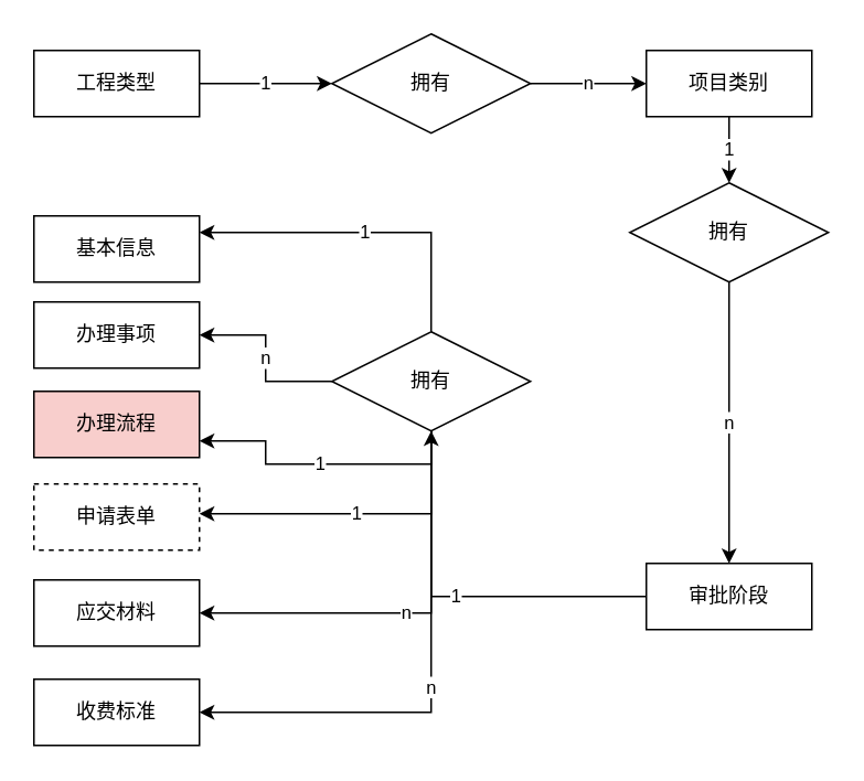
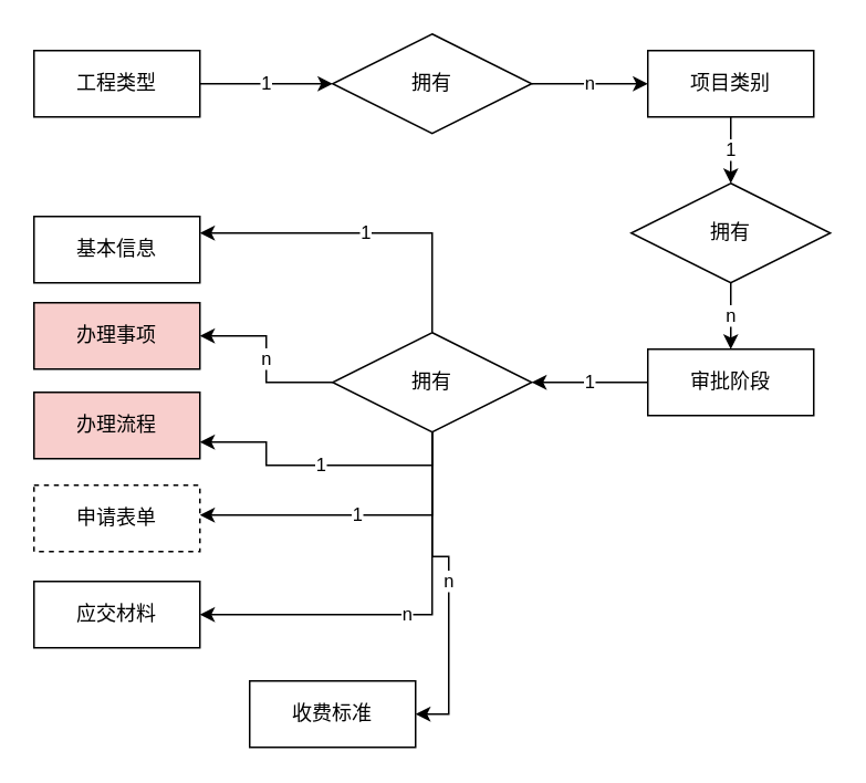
- <mxCell id="20" value="办理事项" style="whiteSpace=wrap;html=1;align=center;" vertex="1" parent="1"><mxGeometry x="20" y="182" width="100" height="40" as="geometry" /></mxCell>
+ <mxCell id="20" value="办理事项" style="whiteSpace=wrap;html=1;align=center;fillColor=#f8cecc;" vertex="1" parent="1"><mxGeometry x="20" y="182" width="100" height="40" as="geometry" /></mxCell>
- <mxCell id="9" value="审批阶段" style="whiteSpace=wrap;html=1;align=center;" vertex="1" parent="1"><mxGeometry x="390" y="340" width="100" height="40" as="geometry" /></mxCell>
+ <mxCell id="9" value="审批阶段" style="whiteSpace=wrap;html=1;align=center;" vertex="1" parent="1"><mxGeometry x="390" y="210" width="100" height="40" as="geometry" /></mxCell>
- <mxCell id="24" value="收费标准" style="whiteSpace=wrap;html=1;align=center;" vertex="1" parent="1"><mxGeometry x="20" y="410" width="100" height="40" as="geometry" /></mxCell>
+ <mxCell id="24" value="收费标准" style="whiteSpace=wrap;html=1;align=center;" vertex="1" parent="1"><mxGeometry x="150" y="410" width="100" height="40" as="geometry" /></mxCell>
